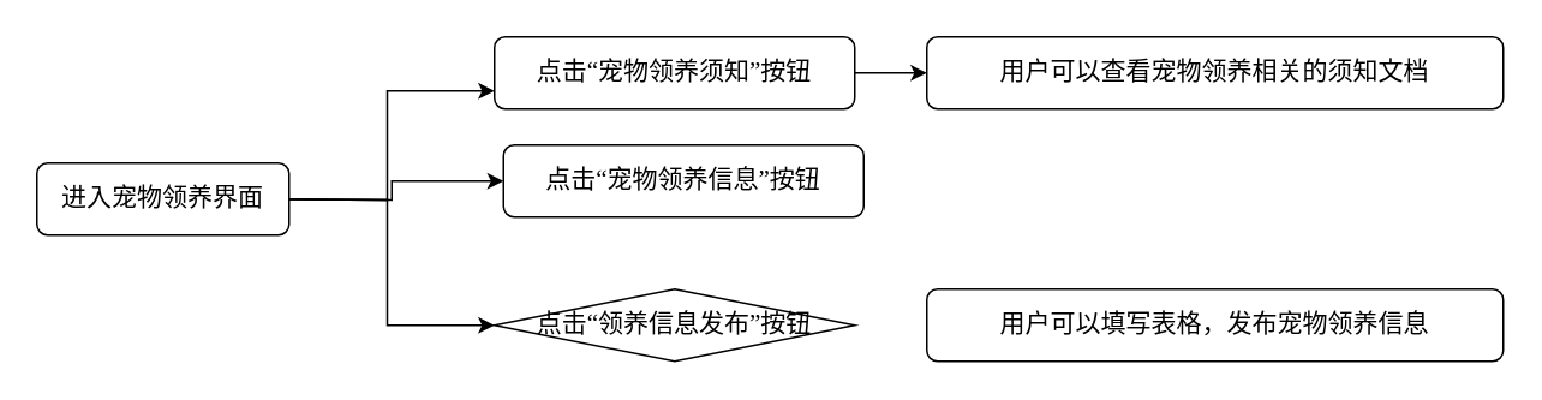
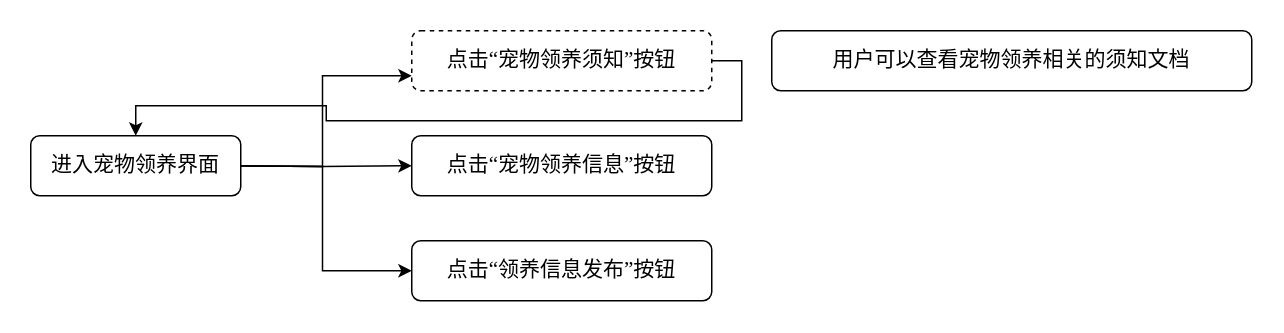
- <mxCell id="6" value="&lt;p class=&quot;MsoNormal&quot;&gt;&lt;span style=&quot;mso-spacerun:'yes';font-family:宋体;mso-ascii-font-family:Calibri;&lt;br/&gt;mso-hansi-font-family:Calibri;mso-bidi-font-family:'Times New Roman';font-size:10.5pt;&lt;br/&gt;mso-font-kerning:1.0pt;&quot;&gt;&lt;font face=&quot;宋体&quot;&gt;点击&lt;/font&gt;&lt;font face=&quot;宋体&quot;&gt;“宠物领养须知”按钮&lt;/font&gt;&lt;/span&gt;&lt;/p&gt;" style="rounded=1;whiteSpace=wrap;html=1;fontSize=12;glass=0;strokeWidth=1;shadow=0;" parent="1" vertex="1"><mxGeometry x="274" y="20" width="200" height="40" as="geometry" /></mxCell>
+ <mxCell id="6" value="&lt;p class=&quot;MsoNormal&quot;&gt;&lt;span style=&quot;mso-spacerun:'yes';font-family:宋体;mso-ascii-font-family:Calibri;&lt;br/&gt;mso-hansi-font-family:Calibri;mso-bidi-font-family:'Times New Roman';font-size:10.5pt;&lt;br/&gt;mso-font-kerning:1.0pt;&quot;&gt;&lt;font face=&quot;宋体&quot;&gt;点击&lt;/font&gt;&lt;font face=&quot;宋体&quot;&gt;“宠物领养须知”按钮&lt;/font&gt;&lt;/span&gt;&lt;/p&gt;" style="rounded=1;whiteSpace=wrap;html=1;fontSize=12;glass=0;strokeWidth=1;shadow=0;dashed=1;" parent="1" vertex="1"><mxGeometry x="274" y="20" width="200" height="40" as="geometry" /></mxCell>
- <mxCell id="5" style="edgeStyle=orthogonalEdgeStyle;rounded=0;orthogonalLoop=1;jettySize=auto;html=1;exitX=1;exitY=0.5;exitDx=0;exitDy=0;entryX=0;entryY=0.5;entryDx=0;entryDy=0;" parent="1" source="6" target="9" edge="1"><mxGeometry relative="1" as="geometry" /></mxCell>
+ <mxCell id="5" style="edgeStyle=orthogonalEdgeStyle;rounded=0;orthogonalLoop=1;jettySize=auto;html=1;exitX=1;exitY=0.5;exitDx=0;exitDy=0;" parent="1" source="6" target="11" edge="1"><mxGeometry relative="1" as="geometry" /></mxCell>
- <mxCell id="7" value="&lt;p class=&quot;MsoNormal&quot;&gt;&lt;span style=&quot;mso-spacerun:'yes';font-family:宋体;mso-ascii-font-family:Calibri;&lt;br/&gt;mso-hansi-font-family:Calibri;mso-bidi-font-family:'Times New Roman';font-size:10.5pt;&lt;br/&gt;mso-font-kerning:1.0pt;&quot;&gt;&lt;font face=&quot;宋体&quot;&gt;点击&lt;/font&gt;&lt;font face=&quot;宋体&quot;&gt;“&lt;/font&gt;&lt;/span&gt;&lt;span style=&quot;font-family: 宋体; font-size: 10.5pt; background-color: initial;&quot;&gt;宠物领养信息&lt;/span&gt;&lt;span style=&quot;font-family: 宋体; font-size: 10.5pt; background-color: initial;&quot;&gt;”按钮&lt;/span&gt;&lt;/p&gt;" style="rounded=1;whiteSpace=wrap;html=1;fontSize=12;glass=0;strokeWidth=1;shadow=0;" parent="1" vertex="1"><mxGeometry x="279" y="80" width="200" height="40" as="geometry" /></mxCell>
+ <mxCell id="7" value="&lt;p class=&quot;MsoNormal&quot;&gt;&lt;span style=&quot;mso-spacerun:'yes';font-family:宋体;mso-ascii-font-family:Calibri;&lt;br/&gt;mso-hansi-font-family:Calibri;mso-bidi-font-family:'Times New Roman';font-size:10.5pt;&lt;br/&gt;mso-font-kerning:1.0pt;&quot;&gt;&lt;font face=&quot;宋体&quot;&gt;点击&lt;/font&gt;&lt;font face=&quot;宋体&quot;&gt;“&lt;/font&gt;&lt;/span&gt;&lt;span style=&quot;font-family: 宋体; font-size: 10.5pt; background-color: initial;&quot;&gt;宠物领养信息&lt;/span&gt;&lt;span style=&quot;font-family: 宋体; font-size: 10.5pt; background-color: initial;&quot;&gt;”按钮&lt;/span&gt;&lt;/p&gt;" style="rounded=1;whiteSpace=wrap;html=1;fontSize=12;glass=0;strokeWidth=1;shadow=0;" parent="1" vertex="1"><mxGeometry x="274" y="90" width="200" height="40" as="geometry" /></mxCell>
- <mxCell id="8" value="&lt;p class=&quot;MsoNormal&quot;&gt;&lt;span style=&quot;mso-spacerun:'yes';font-family:宋体;mso-ascii-font-family:Calibri;&lt;br/&gt;mso-hansi-font-family:Calibri;mso-bidi-font-family:'Times New Roman';font-size:10.5pt;&lt;br/&gt;mso-font-kerning:1.0pt;&quot;&gt;&lt;font face=&quot;宋体&quot;&gt;点击&lt;/font&gt;&lt;font face=&quot;宋体&quot;&gt;“&lt;/font&gt;&lt;/span&gt;&lt;span style=&quot;font-family: 宋体; font-size: 10.5pt; background-color: initial;&quot;&gt;领养信息发布&lt;/span&gt;&lt;span style=&quot;background-color: initial; font-family: 宋体; font-size: 10.5pt;&quot;&gt;”按钮&lt;/span&gt;&lt;/p&gt;" style="rhombus;whiteSpace=wrap;html=1;fontSize=12;glass=0;strokeWidth=1;shadow=0;" parent="1" vertex="1"><mxGeometry x="274" y="160" width="200" height="40" as="geometry" /></mxCell>
+ <mxCell id="8" value="&lt;p class=&quot;MsoNormal&quot;&gt;&lt;span style=&quot;mso-spacerun:'yes';font-family:宋体;mso-ascii-font-family:Calibri;&lt;br/&gt;mso-hansi-font-family:Calibri;mso-bidi-font-family:'Times New Roman';font-size:10.5pt;&lt;br/&gt;mso-font-kerning:1.0pt;&quot;&gt;&lt;font face=&quot;宋体&quot;&gt;点击&lt;/font&gt;&lt;font face=&quot;宋体&quot;&gt;“&lt;/font&gt;&lt;/span&gt;&lt;span style=&quot;font-family: 宋体; font-size: 10.5pt; background-color: initial;&quot;&gt;领养信息发布&lt;/span&gt;&lt;span style=&quot;background-color: initial; font-family: 宋体; font-size: 10.5pt;&quot;&gt;”按钮&lt;/span&gt;&lt;/p&gt;" style="rounded=1;whiteSpace=wrap;html=1;fontSize=12;glass=0;strokeWidth=1;shadow=0;" parent="1" vertex="1"><mxGeometry x="274" y="160" width="200" height="40" as="geometry" /></mxCell>
- <mxCell id="10" value="&lt;p class=&quot;MsoNormal&quot;&gt;&lt;span style=&quot;mso-spacerun:'yes';font-family:宋体;mso-ascii-font-family:Calibri;&lt;br/&gt;mso-hansi-font-family:Calibri;mso-bidi-font-family:'Times New Roman';font-size:10.5pt;&lt;br/&gt;mso-font-kerning:1.0pt;&quot;&gt;用户可以填写表格，发布宠物领养信息&lt;/span&gt;&lt;/p&gt;" style="rounded=1;whiteSpace=wrap;html=1;fontSize=12;glass=0;strokeWidth=1;shadow=0;" parent="1" vertex="1"><mxGeometry x="514" y="160" width="320" height="40" as="geometry" /></mxCell>
